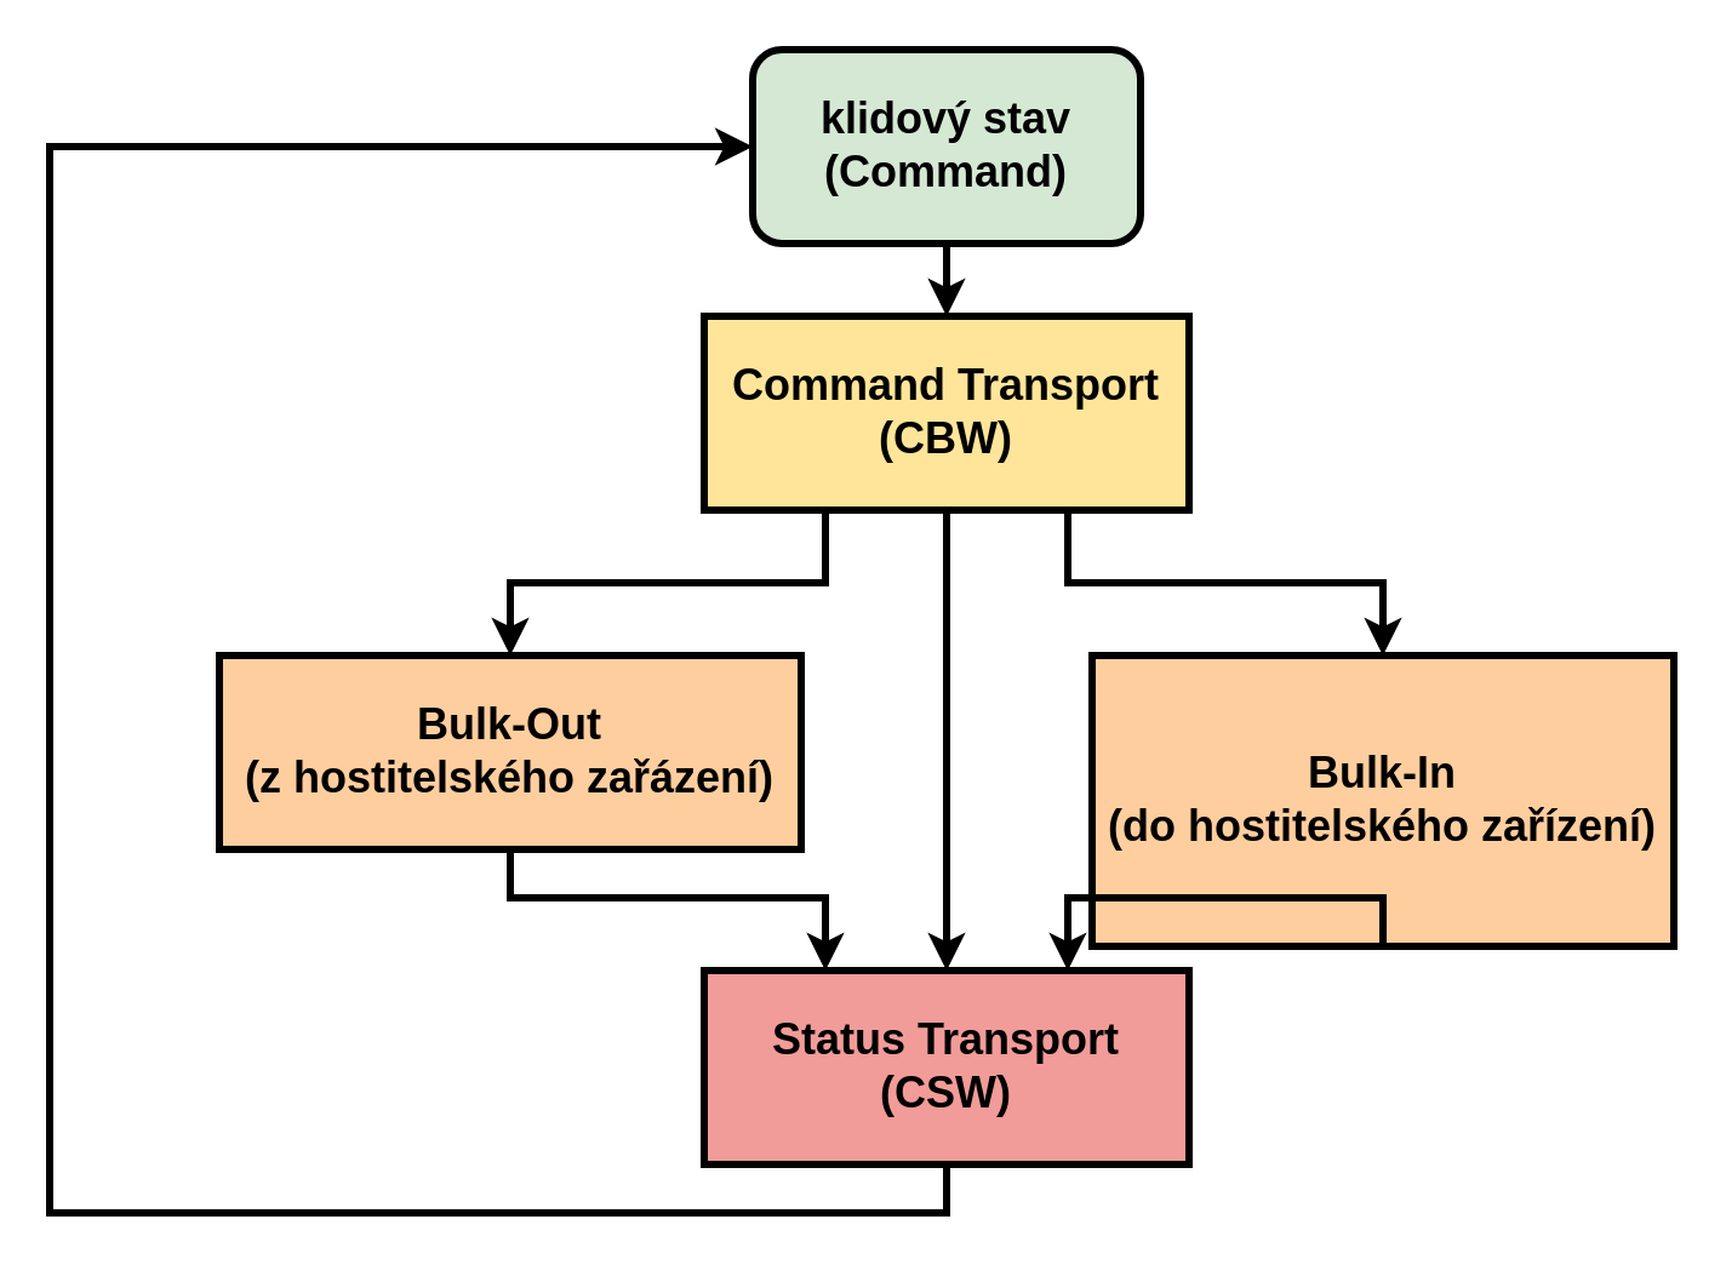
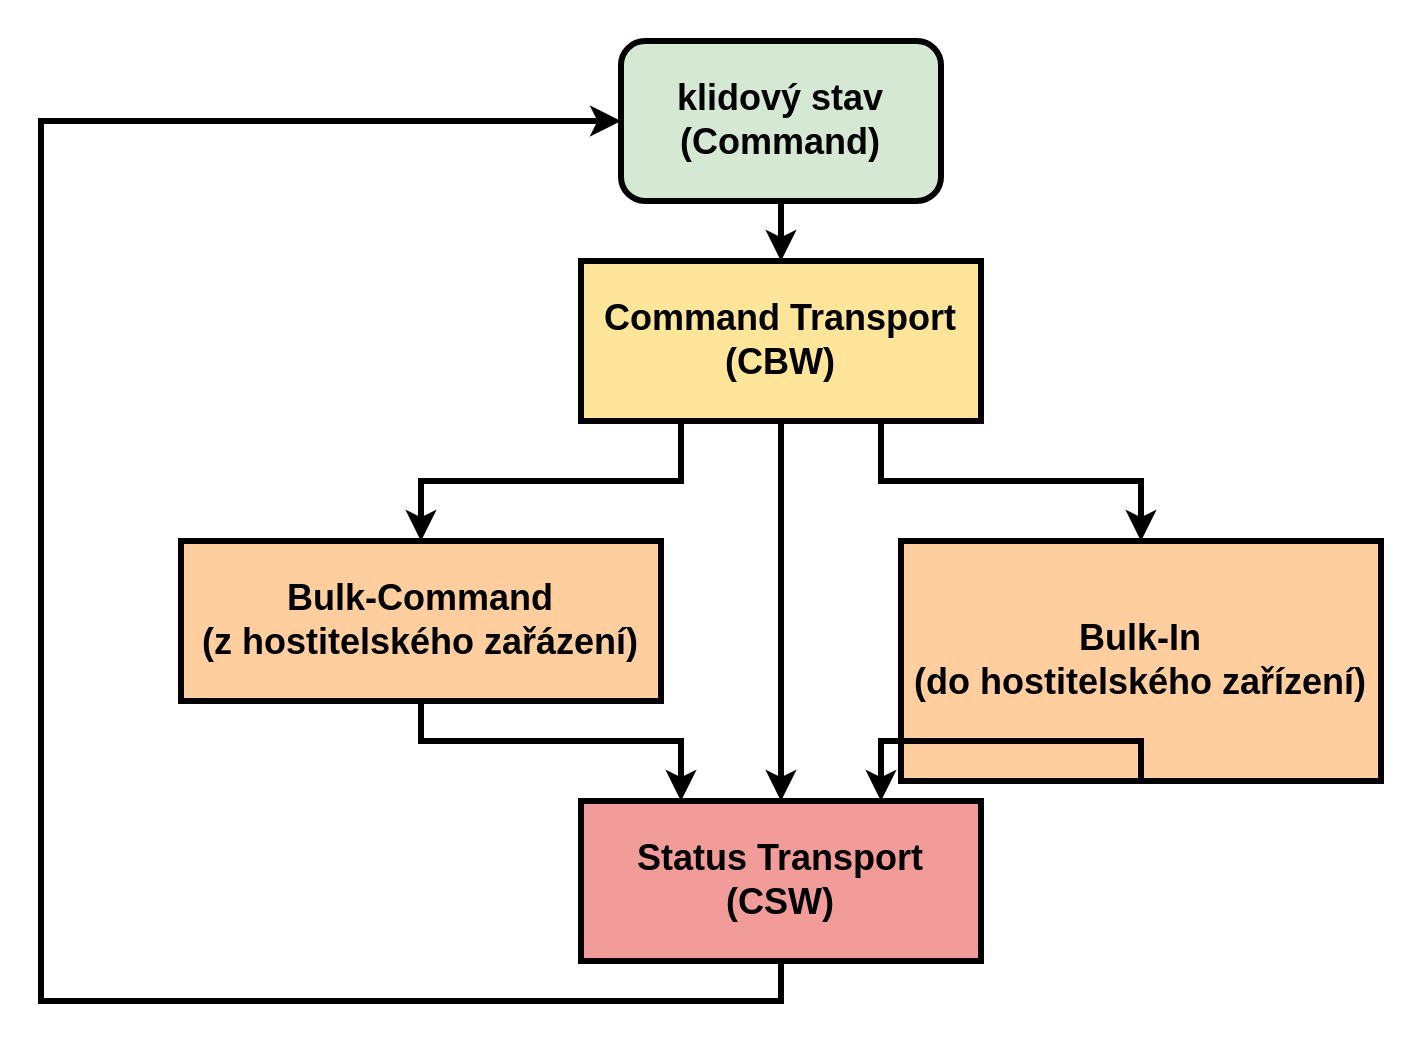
- <mxCell id="5" value="&lt;font style=&quot;font-size: 18px;&quot;&gt;&lt;b&gt;Bulk-Out&lt;/b&gt;&lt;/font&gt;&lt;div&gt;&lt;font style=&quot;font-size: 18px;&quot;&gt;&lt;b&gt;(z hostitelského zařázení)&lt;/b&gt;&lt;/font&gt;&lt;/div&gt;" style="rounded=0;whiteSpace=wrap;html=1;strokeWidth=3;fillColor=#FFCE9F;" parent="1" vertex="1"><mxGeometry x="90" y="270" width="240" height="80" as="geometry" /></mxCell>
+ <mxCell id="5" value="&lt;font style=&quot;font-size: 18px;&quot;&gt;&lt;b&gt;Bulk-Command&lt;/b&gt;&lt;/font&gt;&lt;div&gt;&lt;font style=&quot;font-size: 18px;&quot;&gt;&lt;b&gt;(z hostitelského zařázení)&lt;/b&gt;&lt;/font&gt;&lt;/div&gt;" style="rounded=0;whiteSpace=wrap;html=1;strokeWidth=3;fillColor=#FFCE9F;" parent="1" vertex="1"><mxGeometry x="90" y="270" width="240" height="80" as="geometry" /></mxCell>
